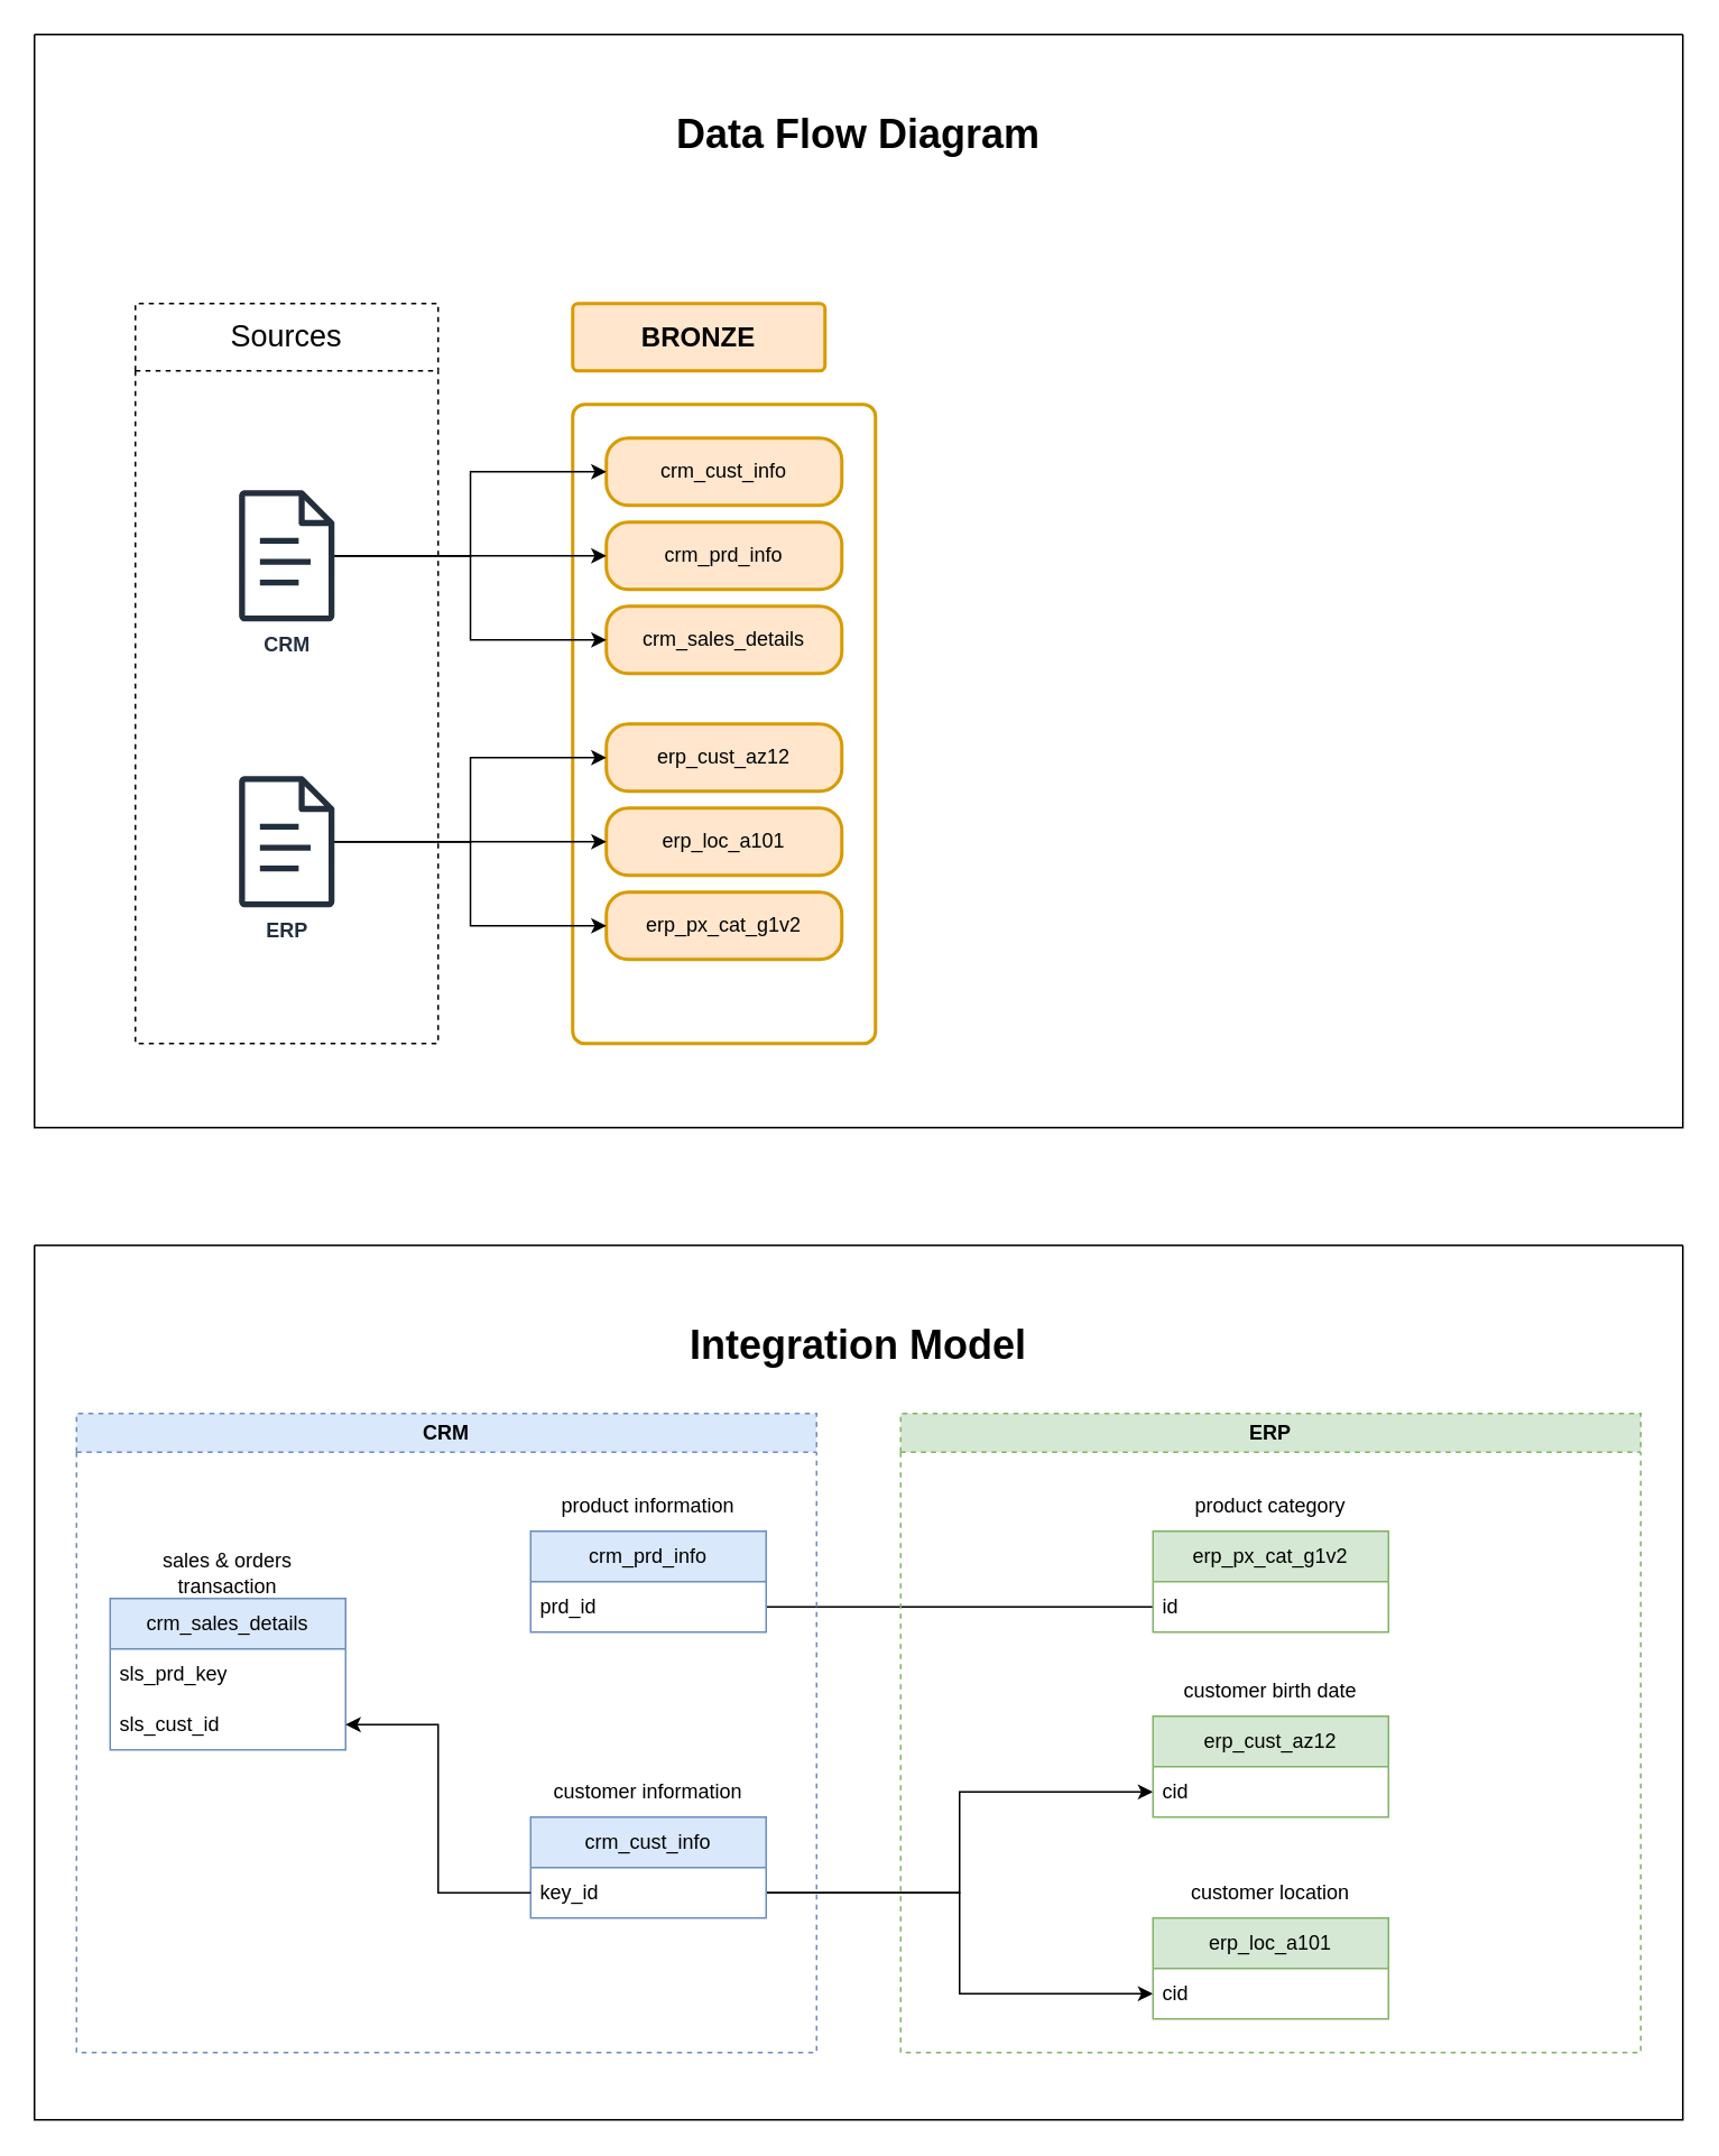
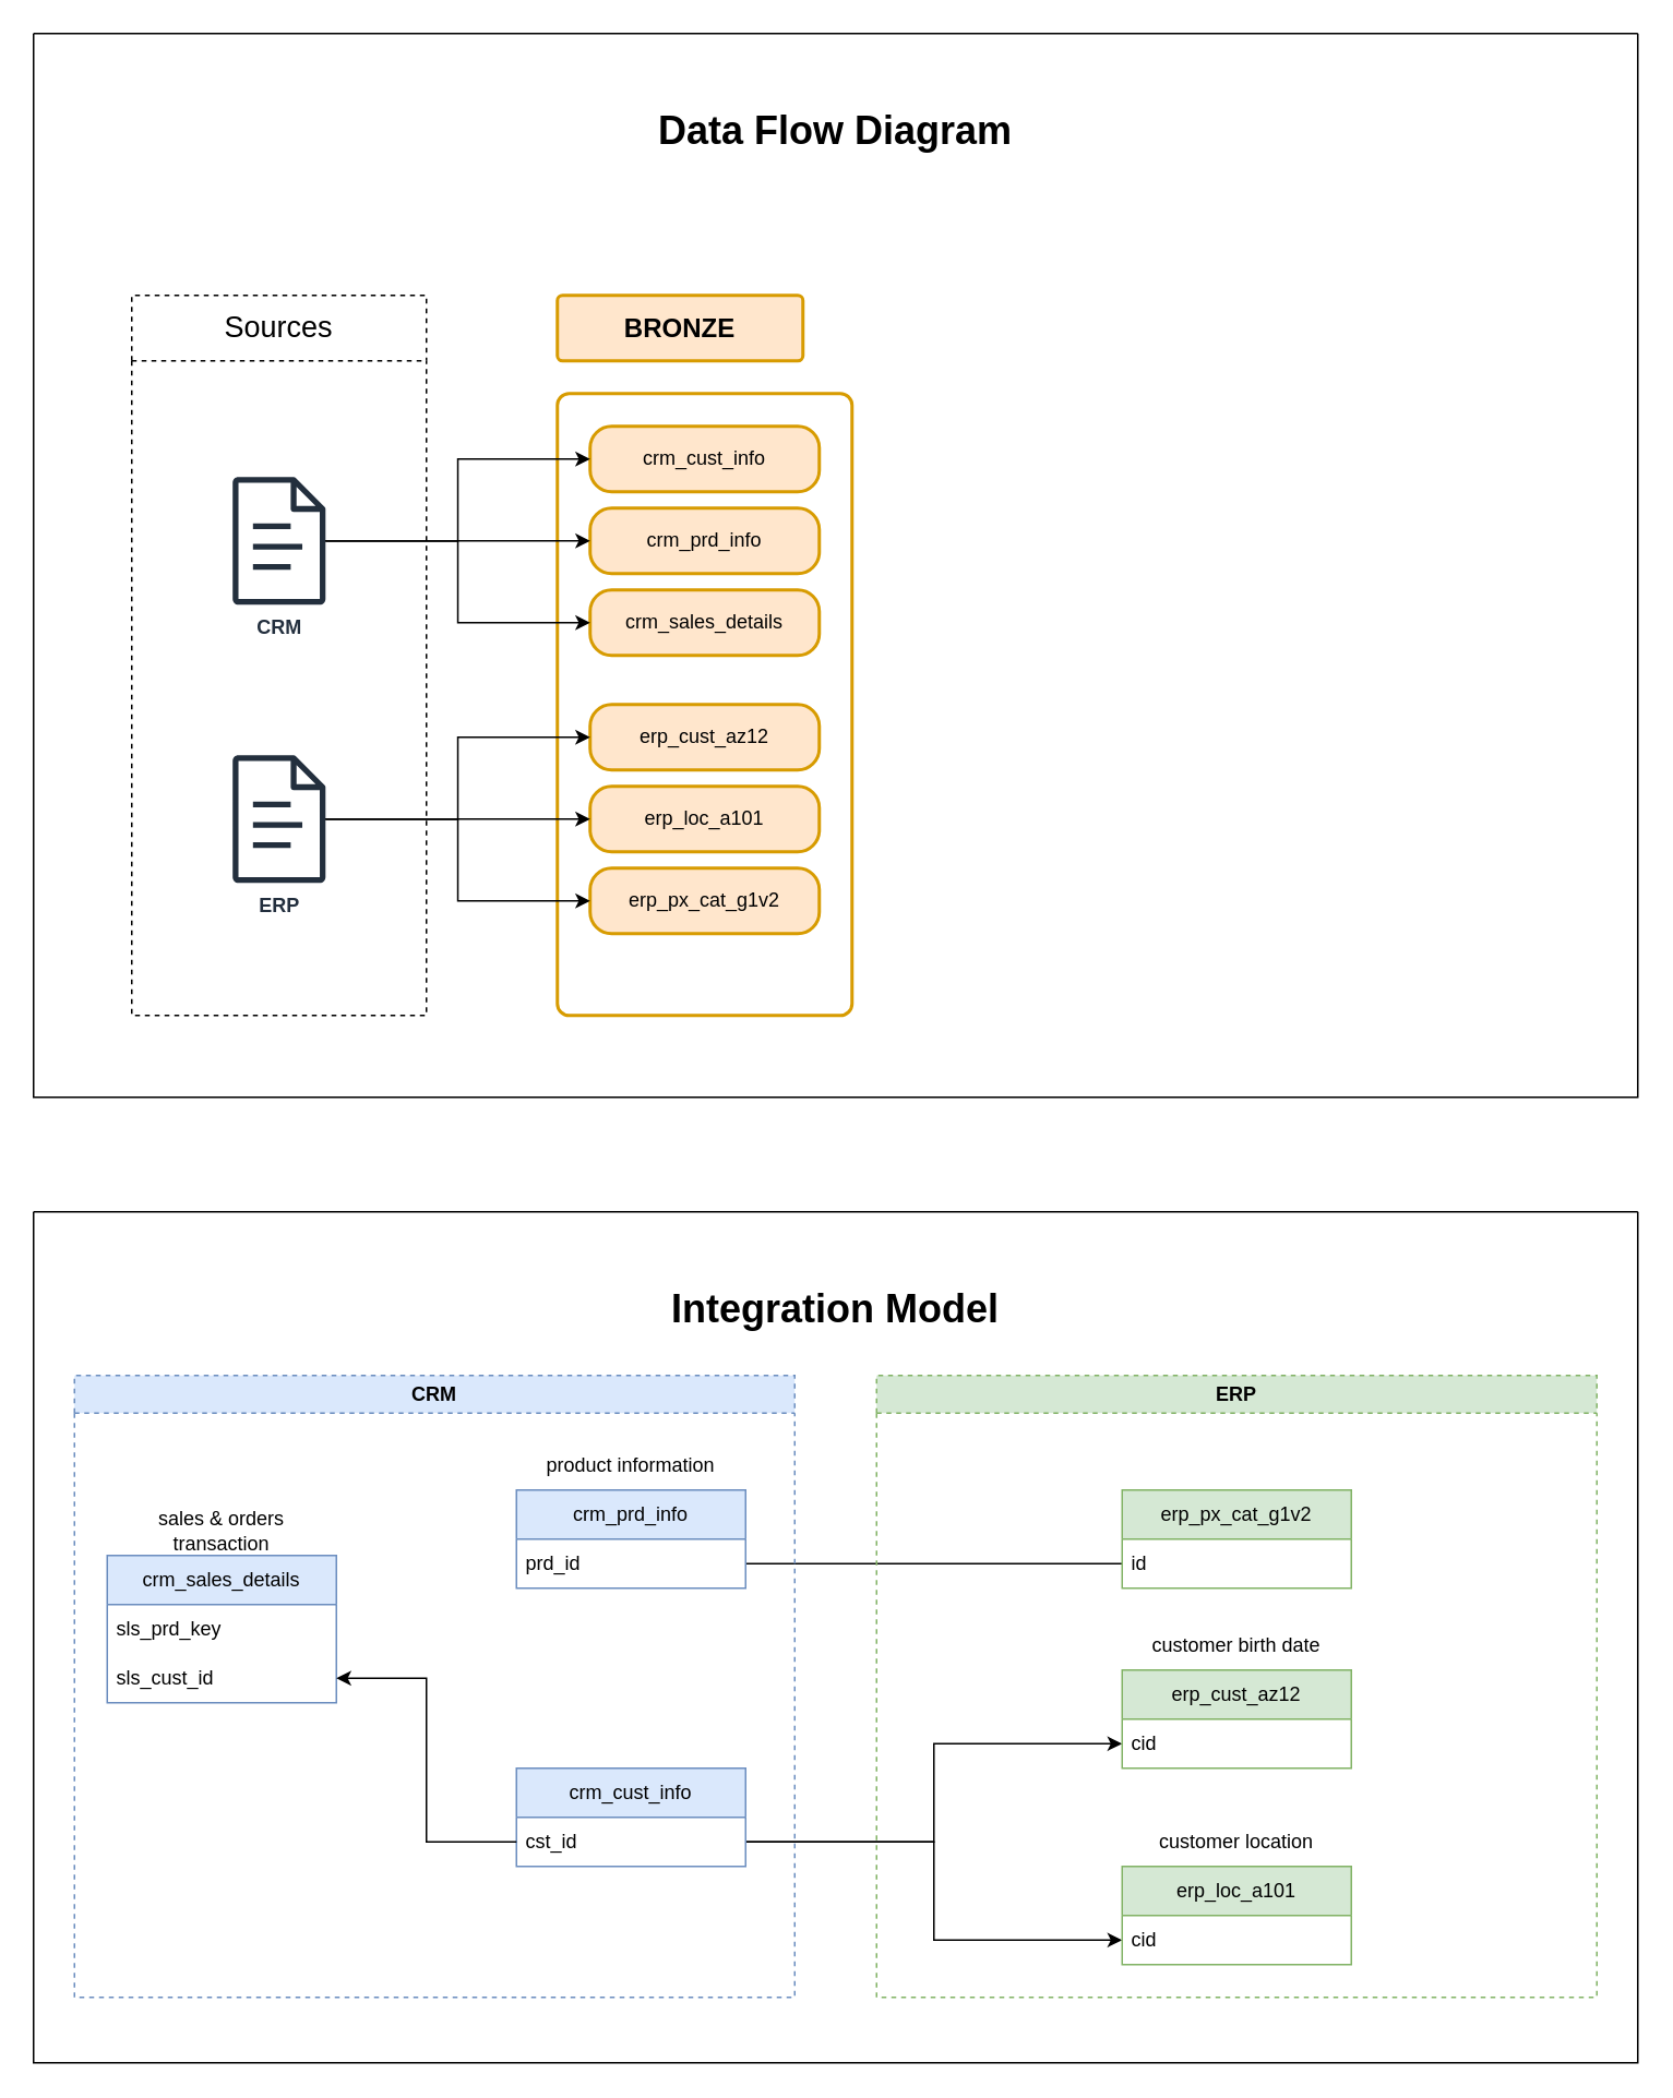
- <mxCell id="45" value="product category" style="text;html=1;align=center;verticalAlign=middle;whiteSpace=wrap;rounded=0;" vertex="1" parent="42"><mxGeometry width="140" height="30" as="geometry" /></mxCell>
- <mxCell id="34" value="customer information" style="text;html=1;align=center;verticalAlign=middle;whiteSpace=wrap;rounded=0;" vertex="1" parent="31"><mxGeometry width="140" height="30" as="geometry" /></mxCell>
- <mxCell id="33" value="key_id" style="text;strokeColor=none;fillColor=none;align=left;verticalAlign=middle;spacingLeft=4;spacingRight=4;overflow=hidden;points=[[0,0.5],[1,0.5]];portConstraint=eastwest;rotatable=0;whiteSpace=wrap;html=1;" vertex="1" parent="32"><mxGeometry y="30" width="140" height="30" as="geometry" /></mxCell>
+ <mxCell id="33" value="cst_id" style="text;strokeColor=none;fillColor=none;align=left;verticalAlign=middle;spacingLeft=4;spacingRight=4;overflow=hidden;points=[[0,0.5],[1,0.5]];portConstraint=eastwest;rotatable=0;whiteSpace=wrap;html=1;" vertex="1" parent="32"><mxGeometry y="30" width="140" height="30" as="geometry" /></mxCell>
